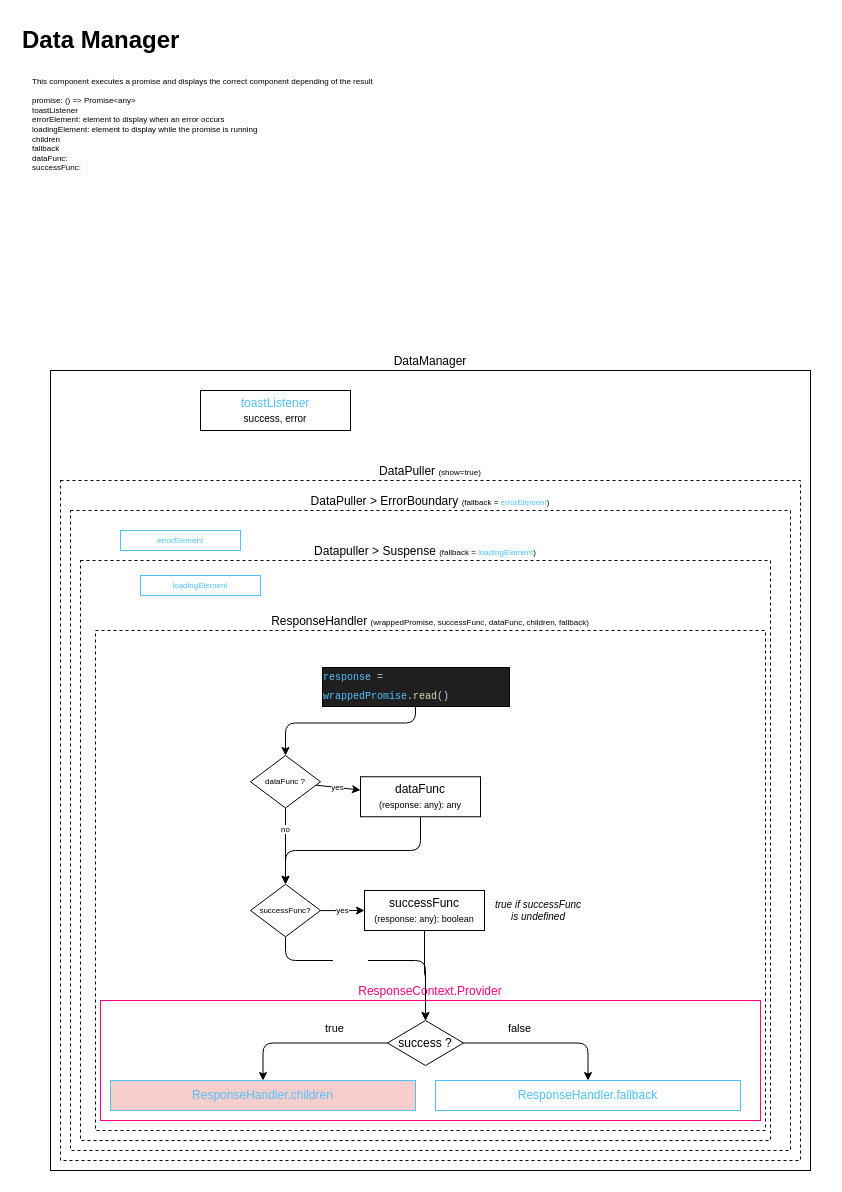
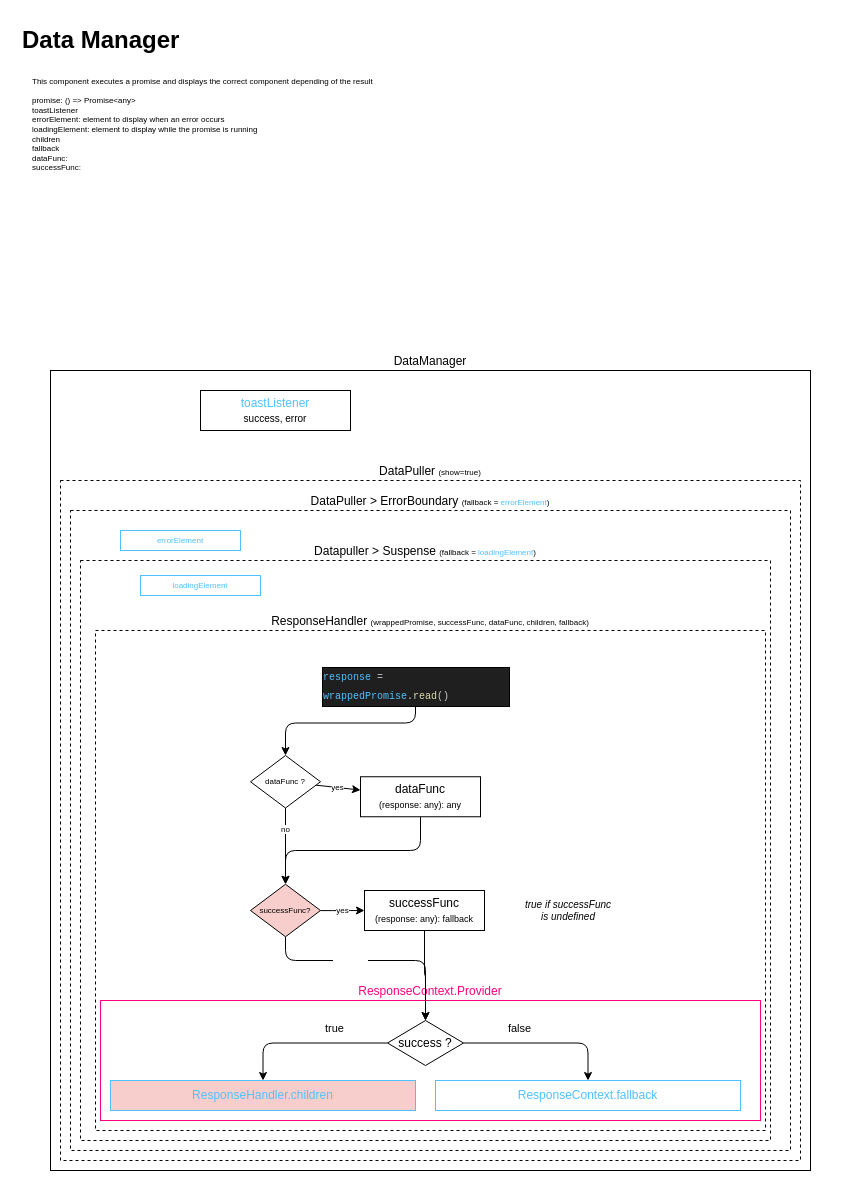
- <mxCell id="26" value="successFunc?" style="rhombus;whiteSpace=wrap;html=1;labelBorderColor=none;fontSize=8;" parent="1" vertex="1"><mxGeometry x="250" y="883.75" width="70" height="52.5" as="geometry" /></mxCell>
+ <mxCell id="26" value="successFunc?" style="rhombus;whiteSpace=wrap;html=1;labelBorderColor=none;fontSize=8;fillColor=#f8cecc;" parent="1" vertex="1"><mxGeometry x="250" y="883.75" width="70" height="52.5" as="geometry" /></mxCell>
- <mxCell id="17" value="successFunc &lt;br&gt;&lt;font style=&quot;font-size: 9px;&quot;&gt;(response: any): boolean&lt;/font&gt;" style="whiteSpace=wrap;html=1;" parent="1" vertex="1"><mxGeometry x="364" y="890" width="120" height="40" as="geometry" /></mxCell>
+ <mxCell id="17" value="successFunc &lt;br&gt;&lt;font style=&quot;font-size: 9px;&quot;&gt;(response: any): fallback&lt;/font&gt;" style="whiteSpace=wrap;html=1;" parent="1" vertex="1"><mxGeometry x="364" y="890" width="120" height="40" as="geometry" /></mxCell>
- <mxCell id="18" value="&lt;font style=&quot;font-size: 10px;&quot;&gt;&lt;i style=&quot;font-size: 10px;&quot;&gt;true if successFunc is undefined&lt;/i&gt;&lt;/font&gt;" style="text;strokeColor=none;align=center;fillColor=none;html=1;verticalAlign=middle;whiteSpace=wrap;rounded=0;fontSize=10;" parent="1" vertex="1"><mxGeometry x="490" y="895" width="96" height="30" as="geometry" /></mxCell>
+ <mxCell id="18" value="&lt;font style=&quot;font-size: 10px;&quot;&gt;&lt;i style=&quot;font-size: 10px;&quot;&gt;true if successFunc is undefined&lt;/i&gt;&lt;/font&gt;" style="text;strokeColor=none;align=center;fillColor=none;html=1;verticalAlign=middle;whiteSpace=wrap;rounded=0;fontSize=10;" parent="1" vertex="1"><mxGeometry x="520" y="895" width="96" height="30" as="geometry" /></mxCell>
- <mxCell id="10" value="&lt;font color=&quot;#4fc1ff&quot;&gt;ResponseHandler.fallback&lt;/font&gt;" style="whiteSpace=wrap;html=1;align=center;labelPosition=center;verticalLabelPosition=middle;verticalAlign=middle;strokeColor=#4FC1FF;" parent="1" vertex="1"><mxGeometry x="435" y="1080" width="305" height="30" as="geometry" /></mxCell>
+ <mxCell id="10" value="&lt;font color=&quot;#4fc1ff&quot;&gt;ResponseContext.fallback&lt;/font&gt;" style="whiteSpace=wrap;html=1;align=center;labelPosition=center;verticalLabelPosition=middle;verticalAlign=middle;strokeColor=#4FC1FF;" parent="1" vertex="1"><mxGeometry x="435" y="1080" width="305" height="30" as="geometry" /></mxCell>
